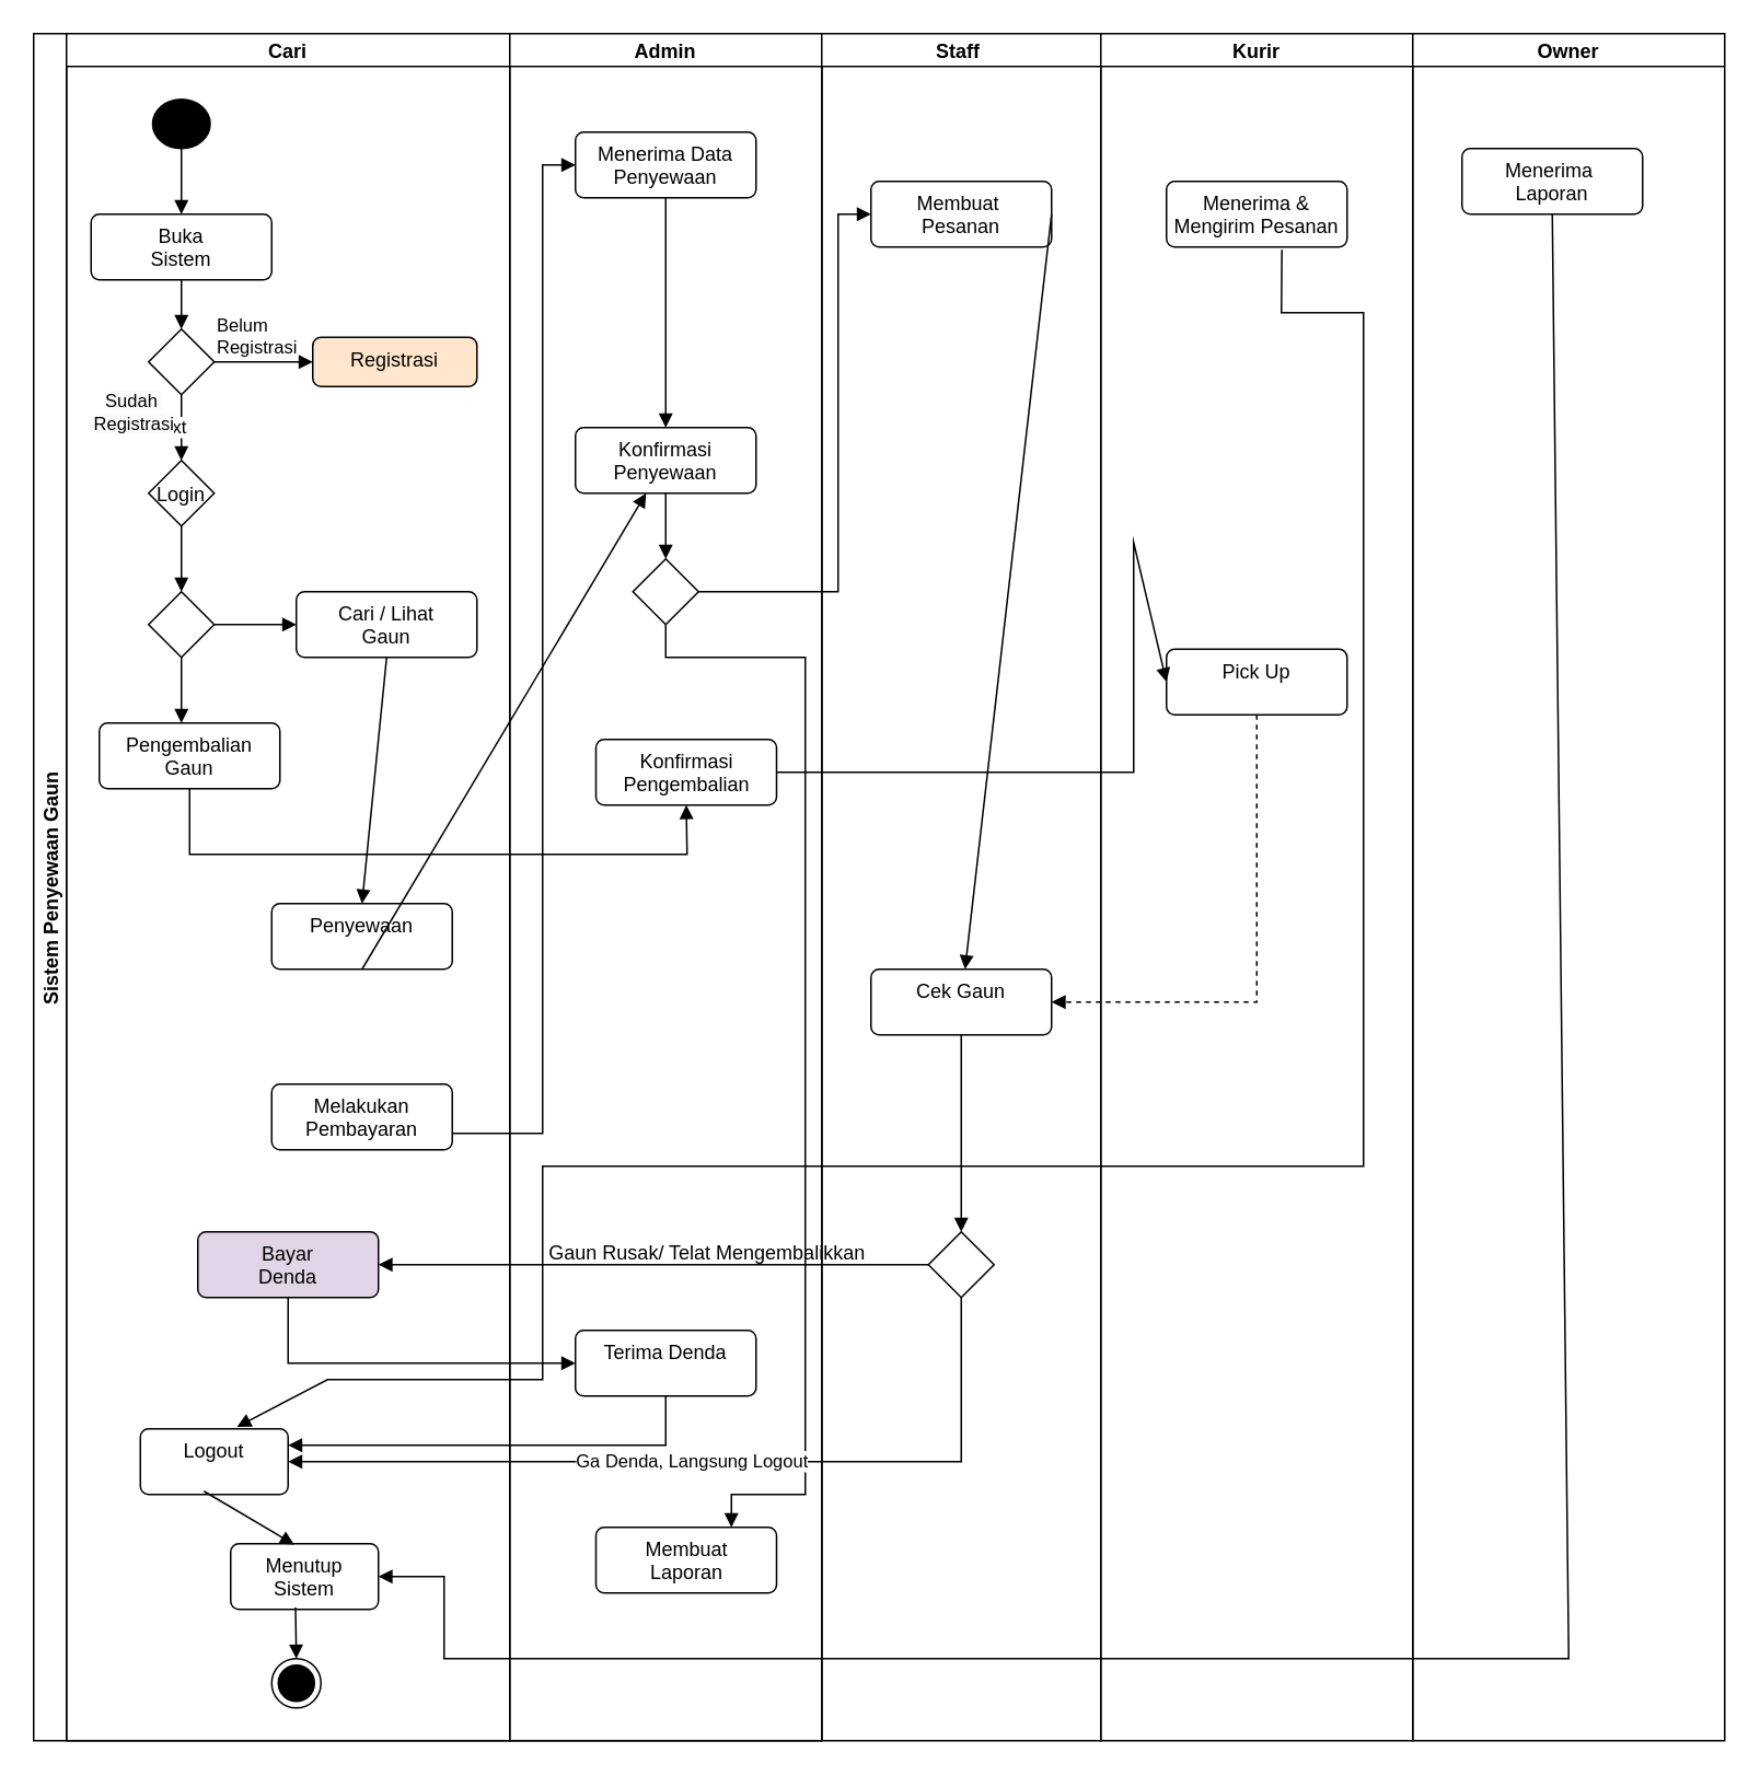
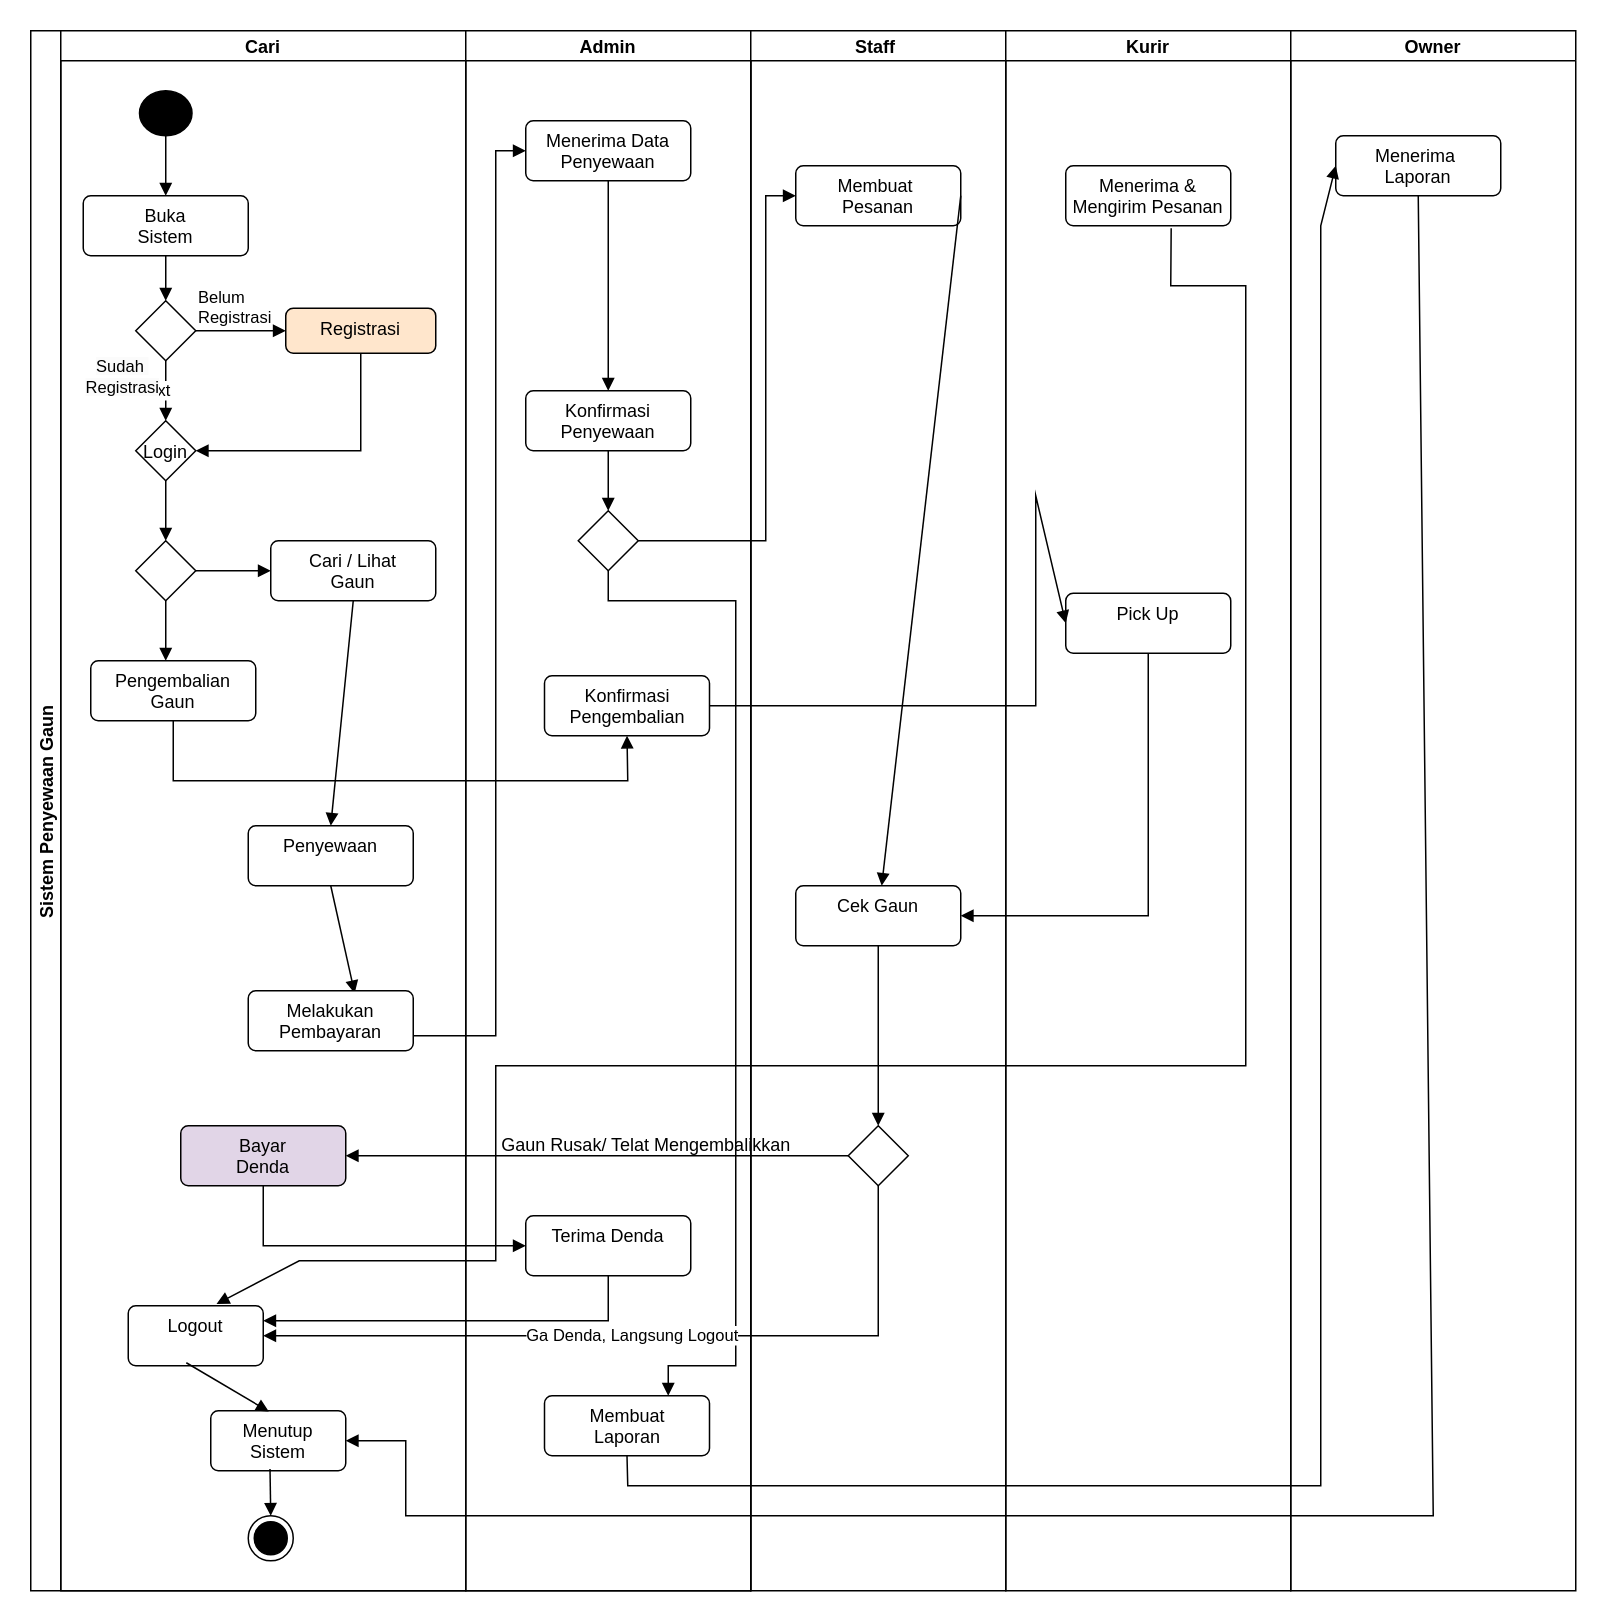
+ <mxCell id="16" value="" style="html=1;verticalAlign=bottom;labelBackgroundColor=none;endArrow=block;endFill=1;endSize=6;align=left;rounded=0;exitX=0.5;exitY=1;exitDx=0;exitDy=0;entryX=1;entryY=0.5;entryDx=0;entryDy=0;" parent="3" source="15" target="17" edge="1"><mxGeometry x="-1" relative="1" as="geometry"><mxPoint x="80" y="160" as="sourcePoint" /><mxPoint x="120" y="280" as="targetPoint" /><Array as="points"><mxPoint x="200" y="280" /></Array></mxGeometry></mxCell>
- <mxCell id="29" value="" style="html=1;verticalAlign=bottom;labelBackgroundColor=none;endArrow=block;endFill=1;endSize=6;align=left;rounded=0;exitX=0.5;exitY=1;exitDx=0;exitDy=0;" parent="3" source="6" target="35" edge="1"><mxGeometry x="-1" relative="1" as="geometry"><mxPoint x="235" y="530" as="sourcePoint" /><mxPoint x="195" y="630" as="targetPoint" /></mxGeometry></mxCell>
+ <mxCell id="29" value="" style="html=1;verticalAlign=bottom;labelBackgroundColor=none;endArrow=block;endFill=1;endSize=6;align=left;rounded=0;entryX=0.645;entryY=0.043;entryDx=0;entryDy=0;exitX=0.5;exitY=1;exitDx=0;exitDy=0;entryPerimeter=0;" parent="3" source="6" target="31" edge="1"><mxGeometry x="-1" relative="1" as="geometry"><mxPoint x="235" y="530" as="sourcePoint" /><mxPoint x="195" y="630" as="targetPoint" /></mxGeometry></mxCell>
- <mxCell id="58" value="" style="html=1;verticalAlign=bottom;labelBackgroundColor=none;endArrow=block;endFill=1;endSize=6;align=left;rounded=0;entryX=1;entryY=0.5;entryDx=0;entryDy=0;exitX=0.5;exitY=1;exitDx=0;exitDy=0;dashed=1;" parent="1" source="53" target="49" edge="1"><mxGeometry x="-1" relative="1" as="geometry"><mxPoint x="607.5" y="710" as="sourcePoint" /><mxPoint x="608" y="880" as="targetPoint" /><Array as="points"><mxPoint x="765" y="610" /></Array></mxGeometry></mxCell>
+ <mxCell id="58" value="" style="html=1;verticalAlign=bottom;labelBackgroundColor=none;endArrow=block;endFill=1;endSize=6;align=left;rounded=0;entryX=1;entryY=0.5;entryDx=0;entryDy=0;exitX=0.5;exitY=1;exitDx=0;exitDy=0;" parent="1" source="53" target="49" edge="1"><mxGeometry x="-1" relative="1" as="geometry"><mxPoint x="607.5" y="710" as="sourcePoint" /><mxPoint x="608" y="880" as="targetPoint" /><Array as="points"><mxPoint x="765" y="610" /></Array></mxGeometry></mxCell>
+ <mxCell id="65" value="" style="html=1;verticalAlign=bottom;labelBackgroundColor=none;endArrow=block;endFill=1;endSize=6;align=left;rounded=0;exitX=0.5;exitY=1;exitDx=0;exitDy=0;entryX=0;entryY=0.5;entryDx=0;entryDy=0;" parent="1" source="38" target="55" edge="1"><mxGeometry x="-1" relative="1" as="geometry"><mxPoint x="190" y="989" as="sourcePoint" /><mxPoint x="950" y="290" as="targetPoint" /><Array as="points"><mxPoint x="418" y="990" /><mxPoint x="880" y="990" /><mxPoint x="880" y="150" /></Array></mxGeometry></mxCell>
